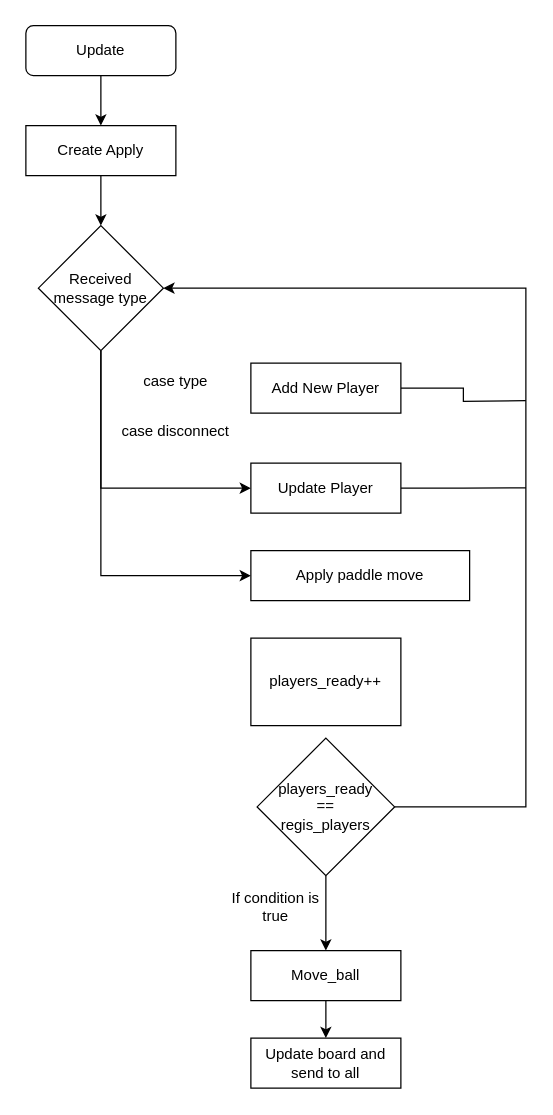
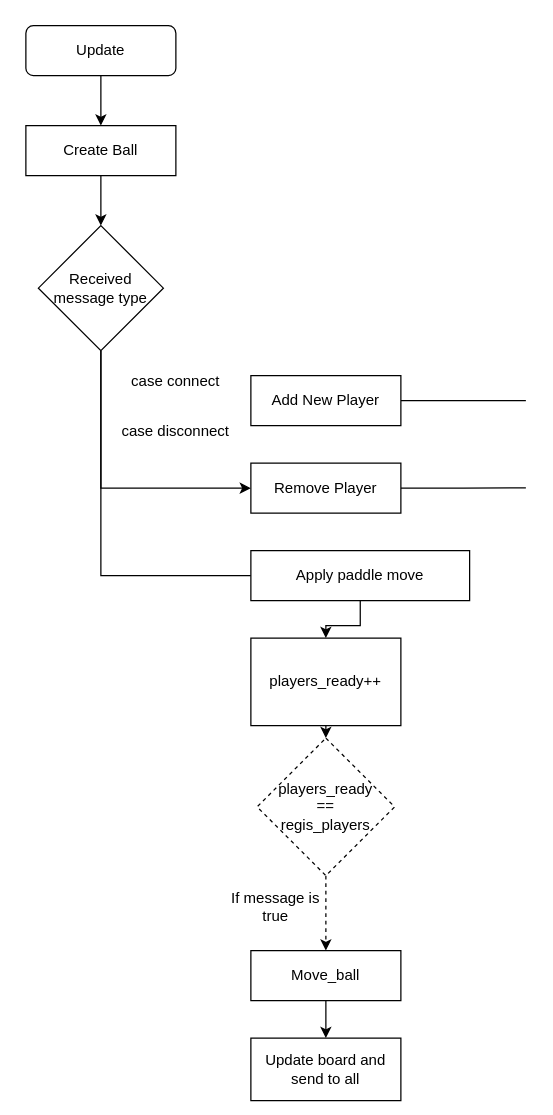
- <mxCell id="5" value="Create Apply" style="rounded=0;whiteSpace=wrap;html=1;" vertex="1" parent="1"><mxGeometry x="20" y="100" width="120" height="40" as="geometry" /></mxCell>
+ <mxCell id="5" value="Create Ball" style="rounded=0;whiteSpace=wrap;html=1;" vertex="1" parent="1"><mxGeometry x="20" y="100" width="120" height="40" as="geometry" /></mxCell>
- <mxCell id="13" value="case type" style="text;html=1;strokeColor=none;fillColor=none;align=center;verticalAlign=middle;whiteSpace=wrap;rounded=0;" vertex="1" parent="1"><mxGeometry x="100" y="290" width="80" height="30" as="geometry" /></mxCell>
+ <mxCell id="13" value="case connect" style="text;html=1;strokeColor=none;fillColor=none;align=center;verticalAlign=middle;whiteSpace=wrap;rounded=0;" vertex="1" parent="1"><mxGeometry x="100" y="290" width="80" height="30" as="geometry" /></mxCell>
- <mxCell id="10" value="Add New Player" style="rounded=0;whiteSpace=wrap;html=1;" vertex="1" parent="1"><mxGeometry x="200" y="290" width="120" height="40" as="geometry" /></mxCell>
+ <mxCell id="10" value="Add New Player" style="rounded=0;whiteSpace=wrap;html=1;" vertex="1" parent="1"><mxGeometry x="200" y="300" width="120" height="40" as="geometry" /></mxCell>
- <mxCell id="20" style="edgeStyle=orthogonalEdgeStyle;rounded=0;orthogonalLoop=1;jettySize=auto;html=1;exitX=1;exitY=0.5;exitDx=0;exitDy=0;entryX=1;entryY=0.5;entryDx=0;entryDy=0;" edge="1" parent="1" source="21" target="8"><mxGeometry relative="1" as="geometry"><Array as="points"><mxPoint x="420" y="645" /><mxPoint x="420" y="230" /></Array></mxGeometry></mxCell>
- <mxCell id="12" value="Update Player" style="rounded=0;whiteSpace=wrap;html=1;" vertex="1" parent="1"><mxGeometry x="200" y="370" width="120" height="40" as="geometry" /></mxCell>
+ <mxCell id="12" value="Remove Player" style="rounded=0;whiteSpace=wrap;html=1;" vertex="1" parent="1"><mxGeometry x="200" y="370" width="120" height="40" as="geometry" /></mxCell>
- <mxCell id="7" style="edgeStyle=orthogonalEdgeStyle;rounded=0;orthogonalLoop=1;jettySize=auto;html=1;exitX=0.5;exitY=1;exitDx=0;exitDy=0;entryX=0;entryY=0.5;entryDx=0;entryDy=0;" edge="1" parent="1" source="8" target="16"><mxGeometry relative="1" as="geometry" /></mxCell>
+ <mxCell id="7" style="edgeStyle=orthogonalEdgeStyle;rounded=0;orthogonalLoop=1;jettySize=auto;html=1;exitX=0.5;exitY=1;exitDx=0;exitDy=0;entryX=0;entryY=0.5;entryDx=0;entryDy=0;endArrow=none;" edge="1" parent="1" source="8" target="16"><mxGeometry relative="1" as="geometry" /></mxCell>
+ <mxCell id="15" style="edgeStyle=orthogonalEdgeStyle;rounded=0;orthogonalLoop=1;jettySize=auto;html=1;exitX=0.5;exitY=1;exitDx=0;exitDy=0;entryX=0.5;entryY=0;entryDx=0;entryDy=0;" edge="1" parent="1" source="16" target="18"><mxGeometry relative="1" as="geometry" /></mxCell>
+ <mxCell id="17" style="edgeStyle=orthogonalEdgeStyle;rounded=0;orthogonalLoop=1;jettySize=auto;html=1;exitX=0.5;exitY=1;exitDx=0;exitDy=0;entryX=0.5;entryY=0;entryDx=0;entryDy=0;" edge="1" parent="1" source="18" target="21"><mxGeometry relative="1" as="geometry" /></mxCell>
- <mxCell id="21" value="players_ready&lt;br&gt;==&lt;br&gt;regis_players" style="rhombus;whiteSpace=wrap;html=1;" vertex="1" parent="1"><mxGeometry x="205" y="590" width="110" height="110" as="geometry" /></mxCell>
+ <mxCell id="21" value="players_ready&lt;br&gt;==&lt;br&gt;regis_players" style="rhombus;whiteSpace=wrap;html=1;dashed=1;" vertex="1" parent="1"><mxGeometry x="205" y="590" width="110" height="110" as="geometry" /></mxCell>
- <mxCell id="24" value="If condition is true" style="text;html=1;strokeColor=none;fillColor=none;align=center;verticalAlign=middle;whiteSpace=wrap;rounded=0;" vertex="1" parent="1"><mxGeometry x="180" y="710" width="80" height="30" as="geometry" /></mxCell>
+ <mxCell id="24" value="If message is true" style="text;html=1;strokeColor=none;fillColor=none;align=center;verticalAlign=middle;whiteSpace=wrap;rounded=0;" vertex="1" parent="1"><mxGeometry x="180" y="710" width="80" height="30" as="geometry" /></mxCell>
- <mxCell id="19" style="edgeStyle=orthogonalEdgeStyle;rounded=0;orthogonalLoop=1;jettySize=auto;html=1;exitX=0.5;exitY=1;exitDx=0;exitDy=0;entryX=0.5;entryY=0;entryDx=0;entryDy=0;" edge="1" parent="1" source="21" target="23"><mxGeometry relative="1" as="geometry" /></mxCell>
+ <mxCell id="19" style="edgeStyle=orthogonalEdgeStyle;rounded=0;orthogonalLoop=1;jettySize=auto;html=1;exitX=0.5;exitY=1;exitDx=0;exitDy=0;entryX=0.5;entryY=0;entryDx=0;entryDy=0;dashed=1;" edge="1" parent="1" source="21" target="23"><mxGeometry relative="1" as="geometry" /></mxCell>
- <mxCell id="25" value="Update board and send to all" style="rounded=0;whiteSpace=wrap;html=1;" vertex="1" parent="1"><mxGeometry x="200" y="830" width="120" height="40" as="geometry" /></mxCell>
+ <mxCell id="25" value="Update board and send to all" style="rounded=0;whiteSpace=wrap;html=1;" vertex="1" parent="1"><mxGeometry x="200" y="830" width="120" height="50" as="geometry" /></mxCell>
